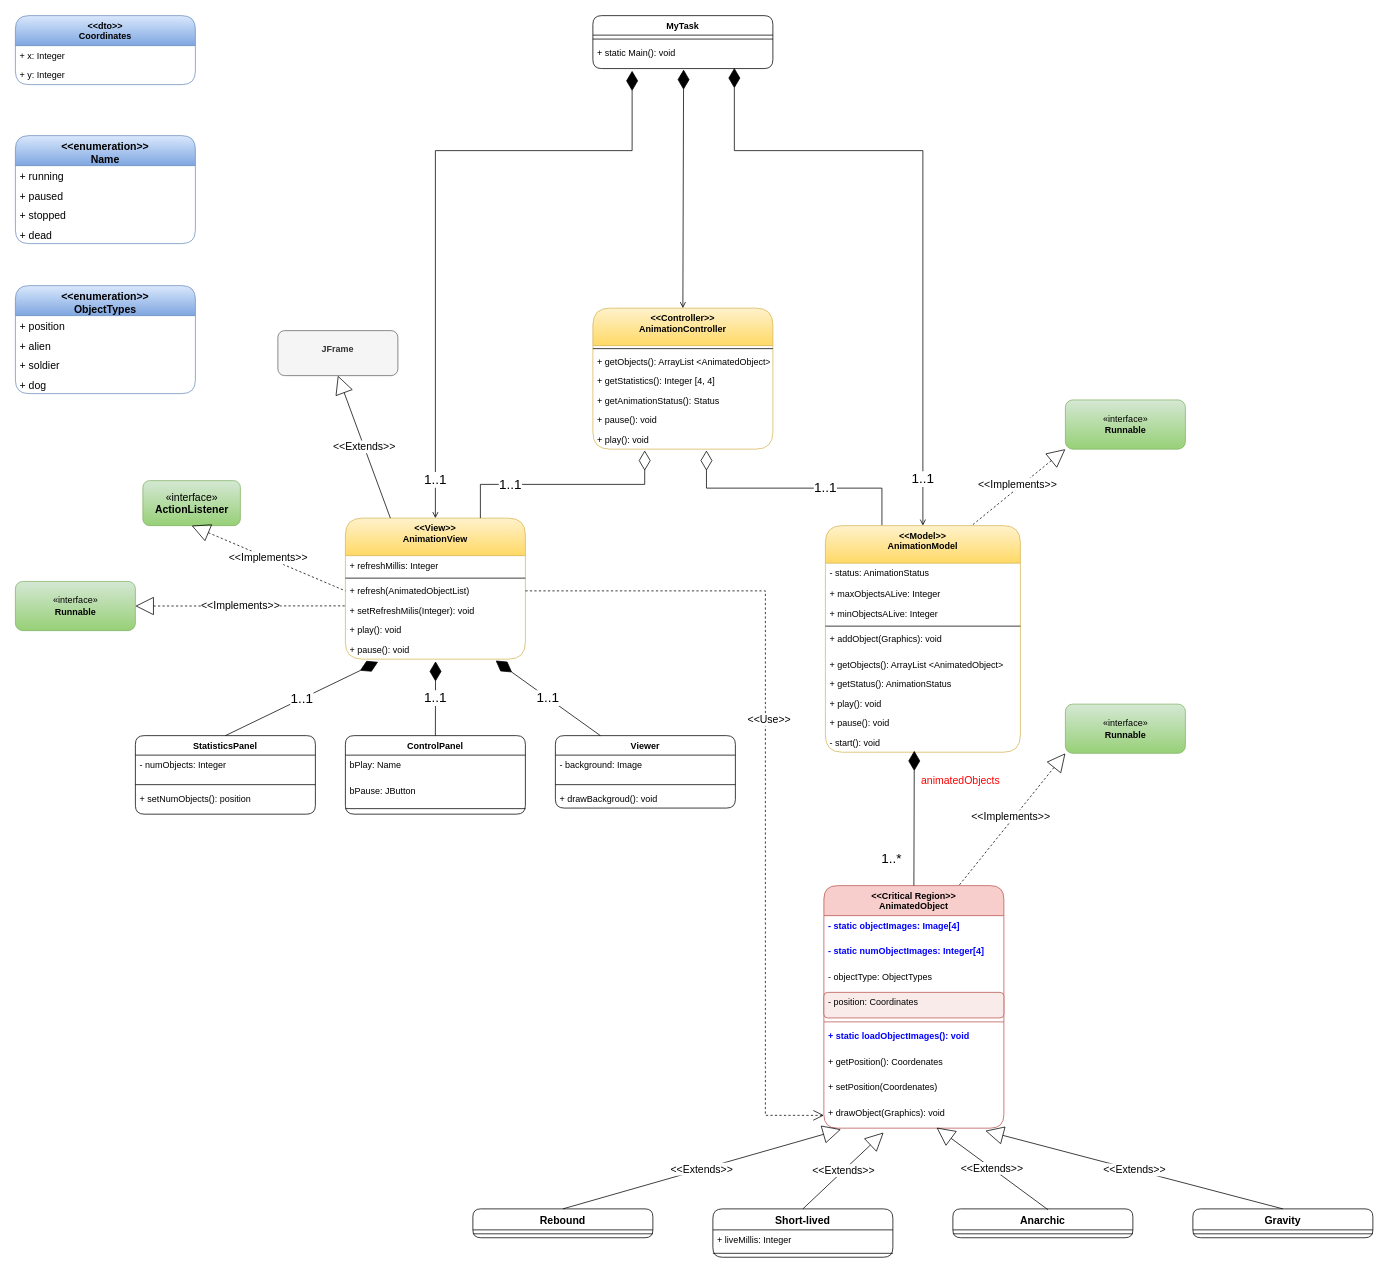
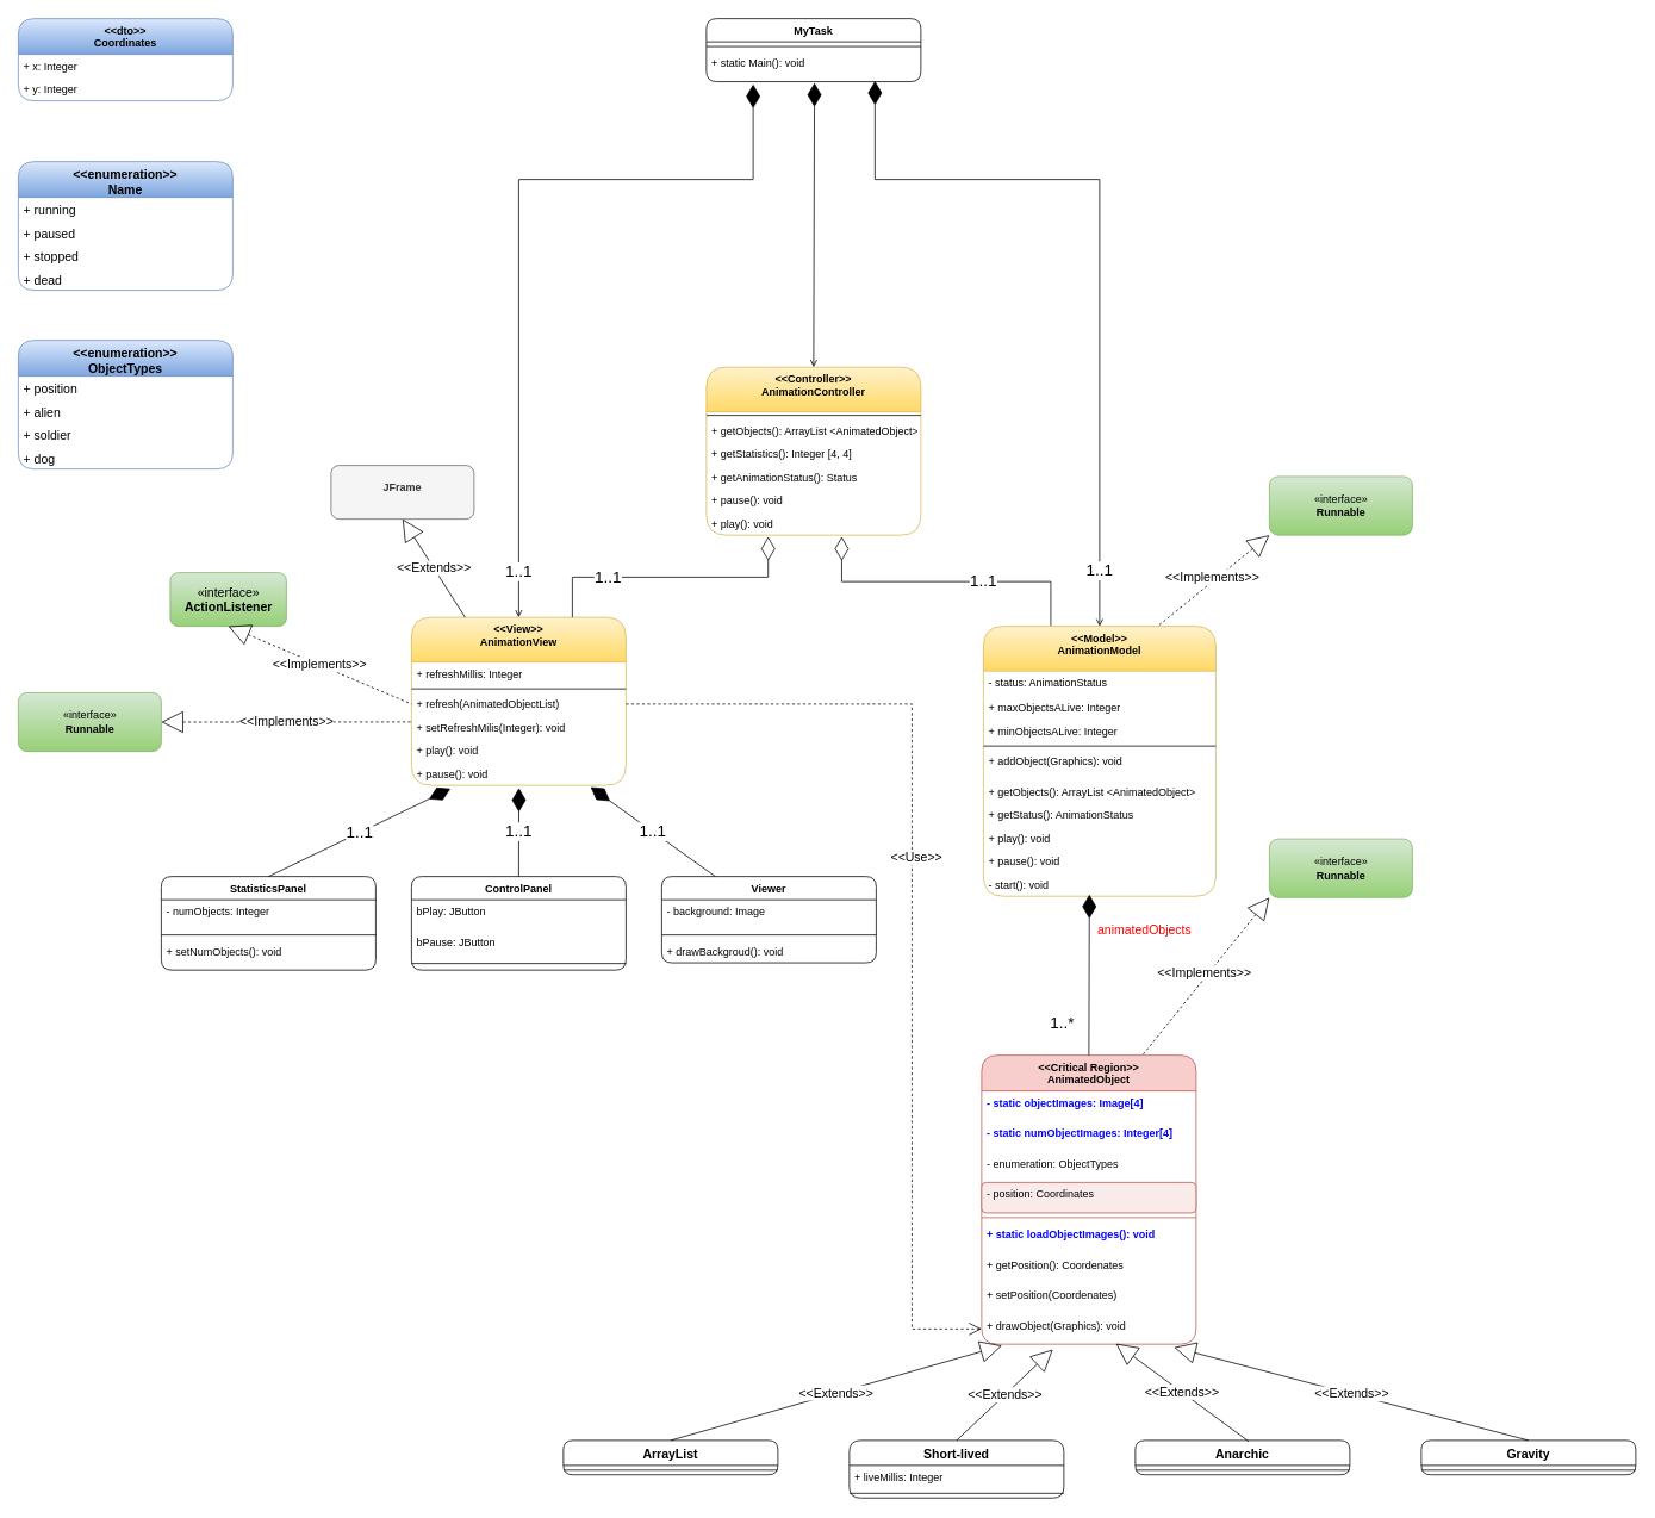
- <mxCell id="54" value="&lt;p style=&quot;margin:0px;margin-top:4px;text-align:center;&quot;&gt;&lt;br&gt;&lt;b&gt;JFrame&lt;/b&gt;&lt;/p&gt;" style="verticalAlign=top;align=left;overflow=fill;fontSize=12;fontFamily=Helvetica;html=1;rounded=1;fillColor=#f5f5f5;fontColor=#333333;strokeColor=#666666;" parent="1" vertex="1"><mxGeometry x="370" y="440" width="160" height="60" as="geometry" /></mxCell>
+ <mxCell id="54" value="&lt;p style=&quot;margin:0px;margin-top:4px;text-align:center;&quot;&gt;&lt;br&gt;&lt;b&gt;JFrame&lt;/b&gt;&lt;/p&gt;" style="verticalAlign=top;align=left;overflow=fill;fontSize=12;fontFamily=Helvetica;html=1;rounded=1;fillColor=#f5f5f5;fontColor=#333333;strokeColor=#666666;" parent="1" vertex="1"><mxGeometry x="370" y="520" width="160" height="60" as="geometry" /></mxCell>
- <mxCell id="47" value="bPlay: Name" style="text;strokeColor=none;fillColor=none;align=left;verticalAlign=top;spacingLeft=4;spacingRight=4;overflow=hidden;rotatable=0;points=[[0,0.5],[1,0.5]];portConstraint=eastwest;rounded=1;" parent="46" vertex="1"><mxGeometry y="26" width="240" height="34.108" as="geometry" /></mxCell>
+ <mxCell id="47" value="bPlay: JButton" style="text;strokeColor=none;fillColor=none;align=left;verticalAlign=top;spacingLeft=4;spacingRight=4;overflow=hidden;rotatable=0;points=[[0,0.5],[1,0.5]];portConstraint=eastwest;rounded=1;" parent="46" vertex="1"><mxGeometry y="26" width="240" height="34.108" as="geometry" /></mxCell>
- <mxCell id="45" value="+ setNumObjects(): position" style="text;strokeColor=none;fillColor=none;align=left;verticalAlign=top;spacingLeft=4;spacingRight=4;overflow=hidden;rotatable=0;points=[[0,0.5],[1,0.5]];portConstraint=eastwest;rounded=1;" parent="42" vertex="1"><mxGeometry y="70.602" width="240" height="34.108" as="geometry" /></mxCell>
+ <mxCell id="45" value="+ setNumObjects(): void" style="text;strokeColor=none;fillColor=none;align=left;verticalAlign=top;spacingLeft=4;spacingRight=4;overflow=hidden;rotatable=0;points=[[0,0.5],[1,0.5]];portConstraint=eastwest;rounded=1;" parent="42" vertex="1"><mxGeometry y="70.602" width="240" height="34.108" as="geometry" /></mxCell>
- <mxCell id="32" value="- objectType: ObjectTypes" style="text;strokeColor=none;fillColor=none;align=left;verticalAlign=top;spacingLeft=4;spacingRight=4;overflow=hidden;rotatable=0;points=[[0,0.5],[1,0.5]];portConstraint=eastwest;rounded=1;" parent="29" vertex="1"><mxGeometry y="108.215" width="240" height="34.108" as="geometry" /></mxCell>
+ <mxCell id="32" value="- enumeration: ObjectTypes" style="text;strokeColor=none;fillColor=none;align=left;verticalAlign=top;spacingLeft=4;spacingRight=4;overflow=hidden;rotatable=0;points=[[0,0.5],[1,0.5]];portConstraint=eastwest;rounded=1;" parent="29" vertex="1"><mxGeometry y="108.215" width="240" height="34.108" as="geometry" /></mxCell>
- <mxCell id="81" value="Rebound" style="swimlane;fontStyle=1;align=center;verticalAlign=top;childLayout=stackLayout;horizontal=1;startSize=28;horizontalStack=0;resizeParent=1;resizeParentMax=0;resizeLast=0;collapsible=1;marginBottom=0;rounded=1;fontFamily=Helvetica;fontSize=14;fontColor=default;fillColor=#FFFFFF;" parent="1" vertex="1"><mxGeometry x="630" y="1611" width="240" height="38.495" as="geometry" /></mxCell>
+ <mxCell id="81" value="ArrayList" style="swimlane;fontStyle=1;align=center;verticalAlign=top;childLayout=stackLayout;horizontal=1;startSize=28;horizontalStack=0;resizeParent=1;resizeParentMax=0;resizeLast=0;collapsible=1;marginBottom=0;rounded=1;fontFamily=Helvetica;fontSize=14;fontColor=default;fillColor=#FFFFFF;" parent="1" vertex="1"><mxGeometry x="630" y="1611" width="240" height="38.495" as="geometry" /></mxCell>
